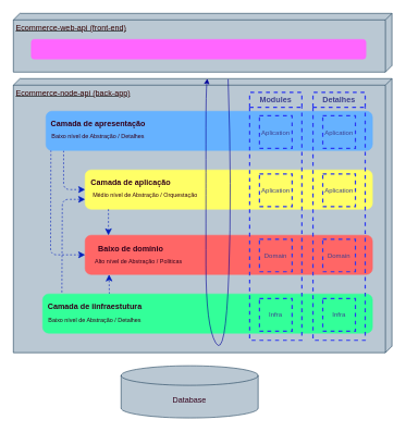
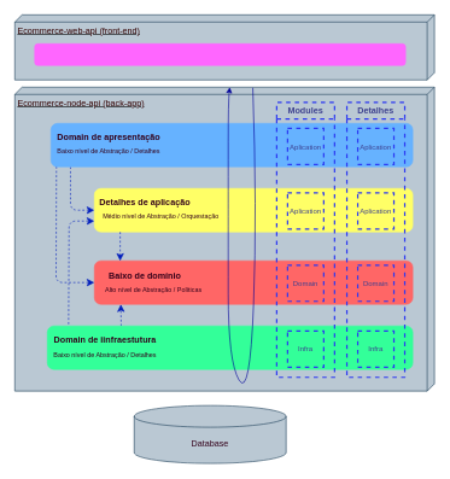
- <mxCell id="25" value="Camada de apresentação" style="text;html=1;strokeColor=none;fillColor=none;align=center;verticalAlign=middle;whiteSpace=wrap;rounded=0;fontColor=#33001A;fontStyle=1" parent="23" vertex="1"><mxGeometry y="5" width="160" height="30" as="geometry" /></mxCell>
+ <mxCell id="25" value="Domain de apresentação" style="text;html=1;strokeColor=none;fillColor=none;align=center;verticalAlign=middle;whiteSpace=wrap;rounded=0;fontColor=#33001A;fontStyle=1" parent="23" vertex="1"><mxGeometry y="5" width="160" height="30" as="geometry" /></mxCell>
- <mxCell id="16" value="Camada de aplicação" style="text;html=1;strokeColor=none;fillColor=none;align=center;verticalAlign=middle;whiteSpace=wrap;rounded=0;fontColor=#33001A;fontStyle=1" parent="14" vertex="1"><mxGeometry y="5" width="160" height="30" as="geometry" /></mxCell>
+ <mxCell id="16" value="Detalhes de aplicação" style="text;html=1;strokeColor=none;fillColor=none;align=center;verticalAlign=middle;whiteSpace=wrap;rounded=0;fontColor=#33001A;fontStyle=1" parent="14" vertex="1"><mxGeometry y="5" width="160" height="30" as="geometry" /></mxCell>
- <mxCell id="12" value="Camada de iinfraestutura" style="text;html=1;strokeColor=none;fillColor=none;align=center;verticalAlign=middle;whiteSpace=wrap;rounded=0;fontColor=#33001A;fontStyle=1" parent="10" vertex="1"><mxGeometry y="5" width="160" height="30" as="geometry" /></mxCell>
+ <mxCell id="12" value="Domain de iinfraestutura" style="text;html=1;strokeColor=none;fillColor=none;align=center;verticalAlign=middle;whiteSpace=wrap;rounded=0;fontColor=#33001A;fontStyle=1" parent="10" vertex="1"><mxGeometry y="5" width="160" height="30" as="geometry" /></mxCell>
